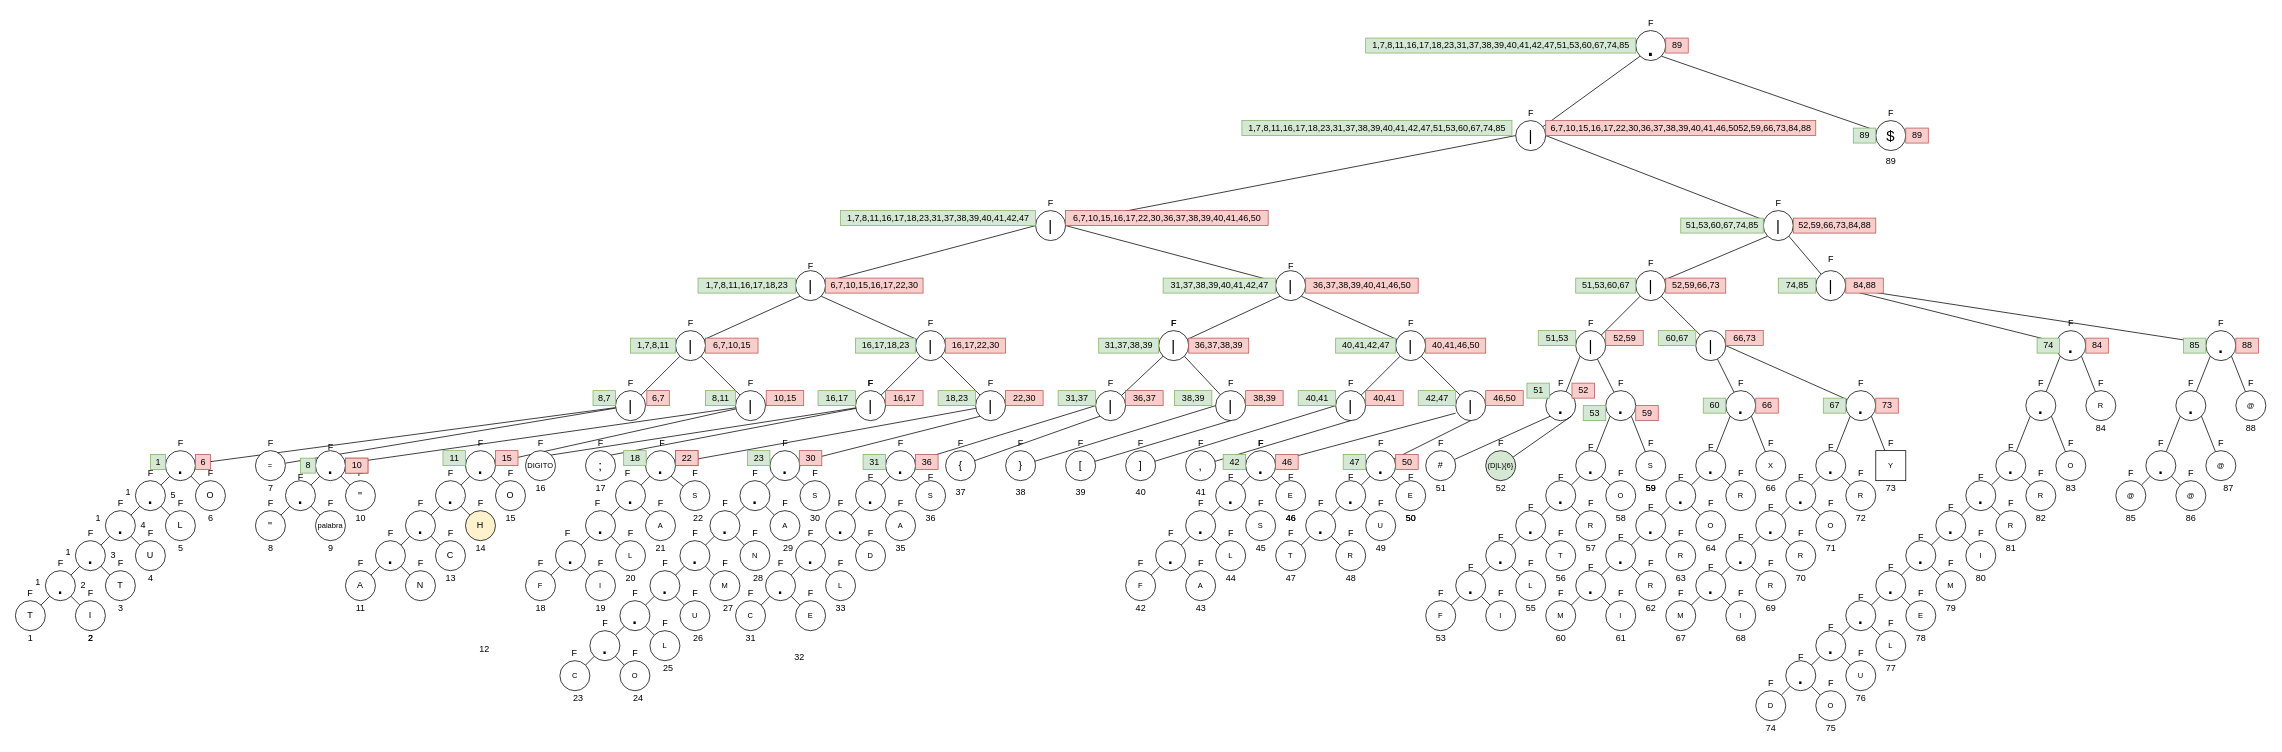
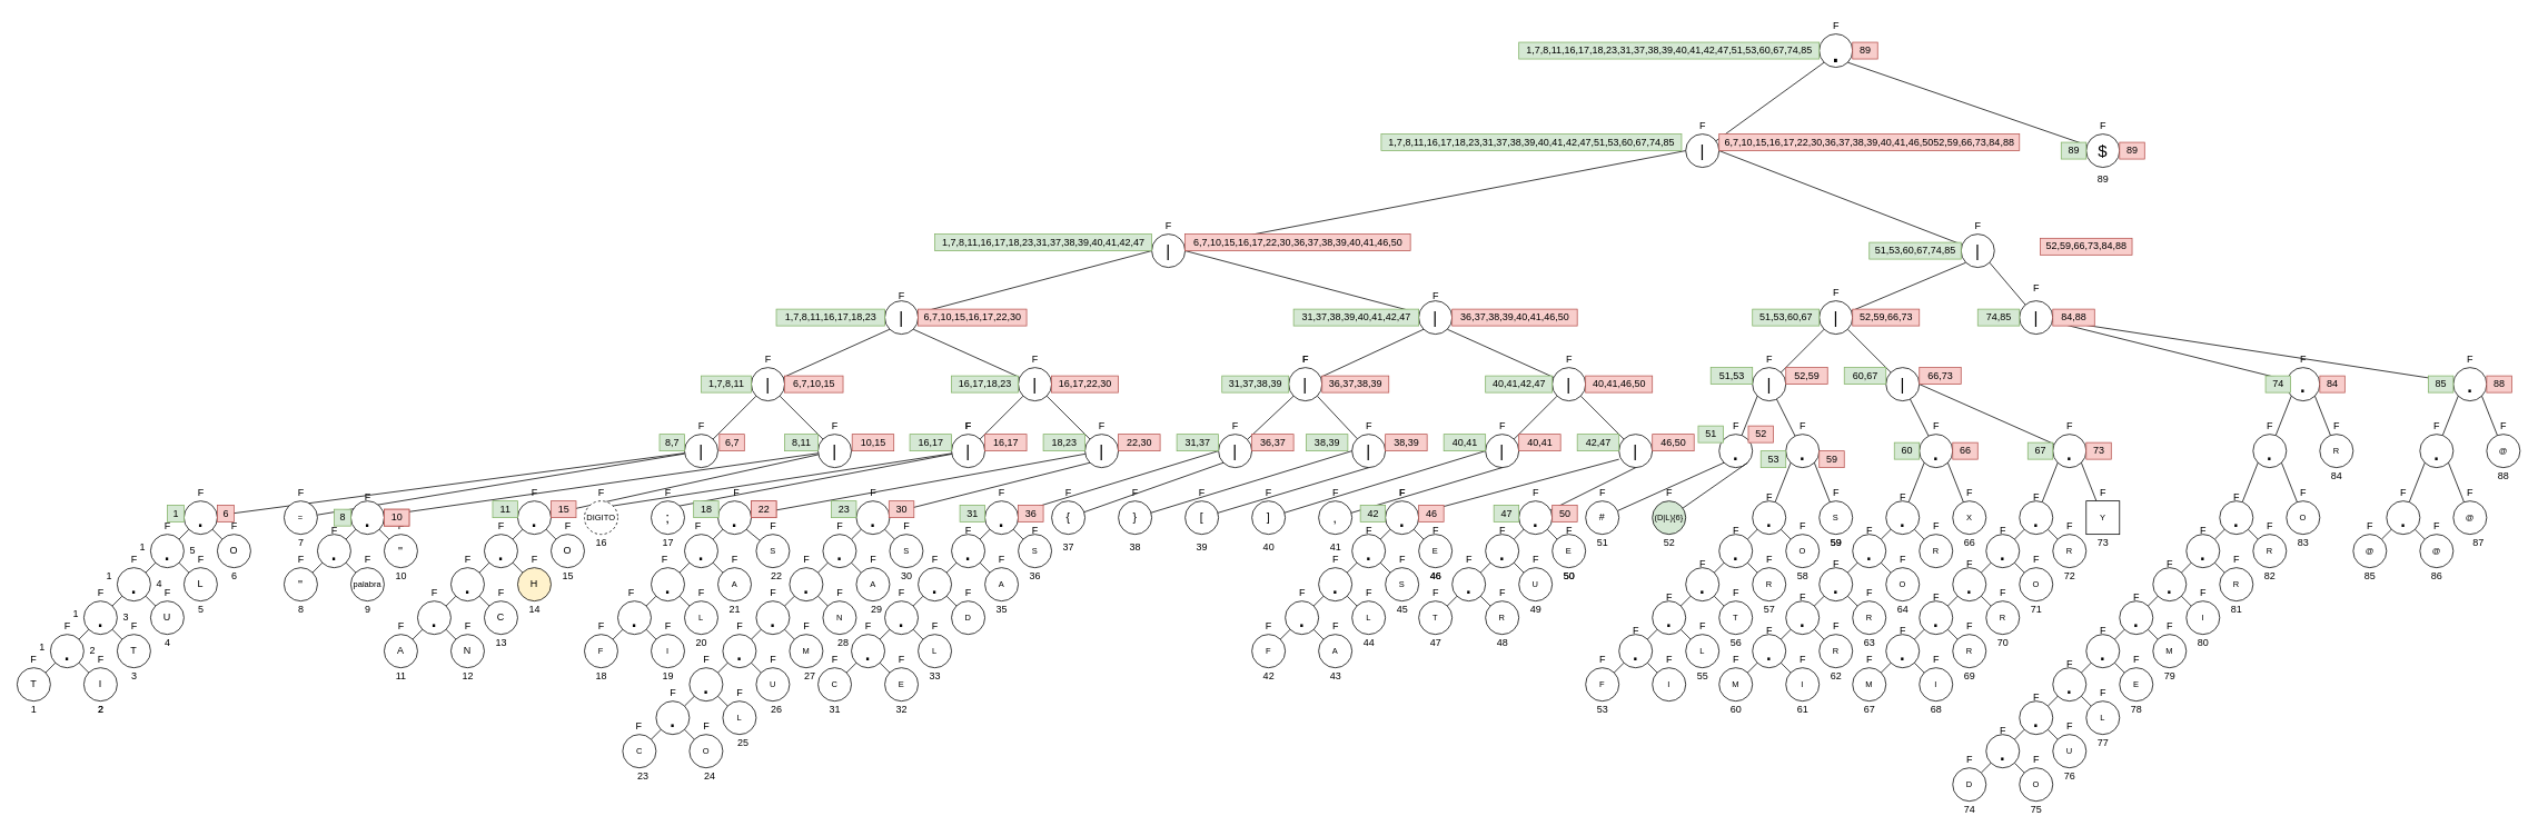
- <mxCell id="705" value="52,59,66,73,84,88" style="text;html=1;align=center;verticalAlign=middle;resizable=0;points=[];autosize=1;strokeColor=#b85450;fillColor=#f8cecc;" vertex="1" parent="1"><mxGeometry x="2390" y="290" width="110" height="20" as="geometry" /></mxCell>
+ <mxCell id="705" value="52,59,66,73,84,88" style="text;html=1;align=center;verticalAlign=middle;resizable=0;points=[];autosize=1;strokeColor=#b85450;fillColor=#f8cecc;" vertex="1" parent="1"><mxGeometry x="2445" y="285" width="110" height="20" as="geometry" /></mxCell>
- <mxCell id="59" value="&lt;font style=&quot;font-size: 10px&quot;&gt;DIGITO&lt;/font&gt;" style="ellipse;whiteSpace=wrap;html=1;aspect=fixed;" vertex="1" parent="1"><mxGeometry y="600" width="40" height="40" as="geometry" x="700" /></mxCell>
+ <mxCell id="59" value="&lt;font style=&quot;font-size: 10px&quot;&gt;DIGITO&lt;/font&gt;" style="ellipse;whiteSpace=wrap;html=1;aspect=fixed;dashed=1;" vertex="1" parent="1"><mxGeometry y="600" width="40" height="40" as="geometry" x="700" /></mxCell>
- <mxCell id="375" value="12" style="text;html=1;align=center;verticalAlign=middle;resizable=0;points=[];autosize=1;strokeColor=none;fillColor=none;" vertex="1" parent="1"><mxGeometry x="630" y="855" width="30" height="20" as="geometry" /></mxCell>
+ <mxCell id="375" value="12" style="text;html=1;align=center;verticalAlign=middle;resizable=0;points=[];autosize=1;strokeColor=none;fillColor=none;" vertex="1" parent="1"><mxGeometry x="545" y="800" width="30" height="20" as="geometry" /></mxCell>
- <mxCell id="395" value="32" style="text;html=1;align=center;verticalAlign=middle;resizable=0;points=[];autosize=1;strokeColor=none;fillColor=none;" vertex="1" parent="1"><mxGeometry x="1050" y="865" width="30" height="20" as="geometry" /></mxCell>
+ <mxCell id="395" value="32" style="text;html=1;align=center;verticalAlign=middle;resizable=0;points=[];autosize=1;strokeColor=none;fillColor=none;" vertex="1" parent="1"><mxGeometry x="1065" y="840" width="30" height="20" as="geometry" /></mxCell>
